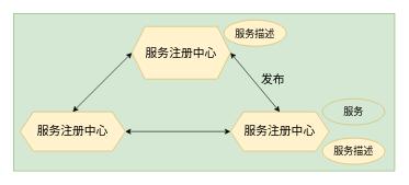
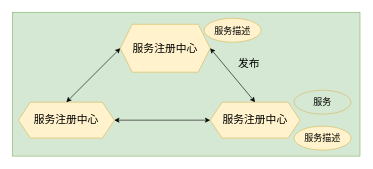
- <mxCell id="12" value="&lt;font style=&quot;font-size: 18px&quot;&gt;发布&lt;/font&gt;" style="text;html=1;strokeColor=none;fillColor=none;align=center;verticalAlign=middle;whiteSpace=wrap;rounded=0;" vertex="1" parent="1"><mxGeometry x="394.5" y="110" width="40" height="20" as="geometry" /></mxCell>
+ <mxCell id="12" value="&lt;font style=&quot;font-size: 18px&quot;&gt;发布&lt;/font&gt;" style="text;html=1;strokeColor=none;fillColor=none;align=center;verticalAlign=middle;whiteSpace=wrap;rounded=0;" vertex="1" parent="1"><mxGeometry x="394.5" y="95" width="40" height="20" as="geometry" /></mxCell>
